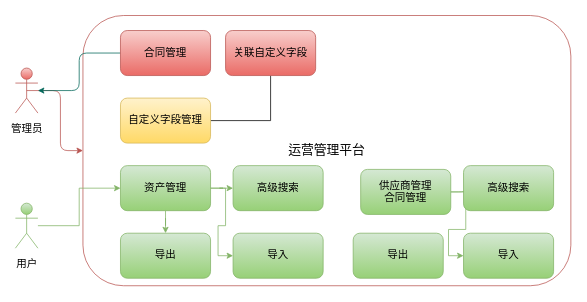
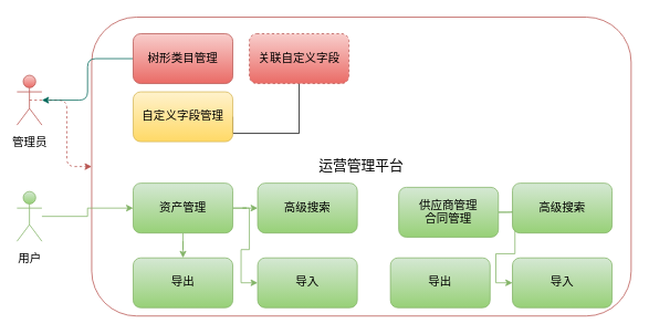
- <mxCell id="6" value="合同管理" style="rounded=1;whiteSpace=wrap;html=1;hachureGap=4;fontFamily=Architects Daughter;fontSource=https%3A%2F%2Ffonts.googleapis.com%2Fcss%3Ffamily%3DArchitects%2BDaughter;fontSize=14;fillColor=#f8cecc;strokeColor=#b85450;gradientColor=#ea6b66;" parent="1" vertex="1"><mxGeometry x="160" y="40" width="120" height="60" as="geometry" /></mxCell>
+ <mxCell id="6" value="树形类目管理" style="rounded=1;whiteSpace=wrap;html=1;hachureGap=4;fontFamily=Architects Daughter;fontSource=https%3A%2F%2Ffonts.googleapis.com%2Fcss%3Ffamily%3DArchitects%2BDaughter;fontSize=14;fillColor=#f8cecc;strokeColor=#b85450;gradientColor=#ea6b66;" parent="1" vertex="1"><mxGeometry x="160" y="40" width="120" height="60" as="geometry" /></mxCell>
- <mxCell id="8" value="关联自定义字段" style="rounded=1;whiteSpace=wrap;html=1;hachureGap=4;fontFamily=Architects Daughter;fontSource=https%3A%2F%2Ffonts.googleapis.com%2Fcss%3Ffamily%3DArchitects%2BDaughter;fontSize=14;fillColor=#f8cecc;strokeColor=#b85450;gradientColor=#ea6b66;" parent="1" vertex="1"><mxGeometry x="300" y="40" width="120" height="60" as="geometry" /></mxCell>
+ <mxCell id="8" value="关联自定义字段" style="rounded=1;whiteSpace=wrap;html=1;hachureGap=4;fontFamily=Architects Daughter;fontSource=https%3A%2F%2Ffonts.googleapis.com%2Fcss%3Ffamily%3DArchitects%2BDaughter;fontSize=14;fillColor=#f8cecc;strokeColor=#b85450;gradientColor=#ea6b66;dashed=1;" parent="1" vertex="1"><mxGeometry x="300" y="40" width="120" height="60" as="geometry" /></mxCell>
- <mxCell id="9" value="自定义字段管理" style="rounded=1;whiteSpace=wrap;html=1;hachureGap=4;fontFamily=Architects Daughter;fontSource=https%3A%2F%2Ffonts.googleapis.com%2Fcss%3Ffamily%3DArchitects%2BDaughter;fontSize=14;fillColor=#fff2cc;strokeColor=#d6b656;gradientColor=#ffd966;" parent="1" vertex="1"><mxGeometry x="160" y="130" width="120" height="60" as="geometry" /></mxCell>
+ <mxCell id="9" value="自定义字段管理" style="rounded=1;whiteSpace=wrap;html=1;hachureGap=4;fontFamily=Architects Daughter;fontSource=https%3A%2F%2Ffonts.googleapis.com%2Fcss%3Ffamily%3DArchitects%2BDaughter;fontSize=14;fillColor=#fff2cc;strokeColor=#d6b656;gradientColor=#ffd966;" parent="1" vertex="1"><mxGeometry x="160" y="110" width="120" height="60" as="geometry" /></mxCell>
- <mxCell id="2" style="edgeStyle=orthogonalEdgeStyle;rounded=1;hachureGap=4;orthogonalLoop=1;jettySize=auto;html=1;exitX=0.5;exitY=0.5;exitDx=0;exitDy=0;exitPerimeter=0;entryX=0;entryY=0.5;entryDx=0;entryDy=0;fontFamily=Architects Daughter;fontSource=https%3A%2F%2Ffonts.googleapis.com%2Fcss%3Ffamily%3DArchitects%2BDaughter;fontSize=14;fontColor=#5C5C5C;fillColor=#f8cecc;strokeColor=#b85450;gradientColor=#ea6b66;" parent="1" source="3" target="4" edge="1"><mxGeometry relative="1" as="geometry" /></mxCell>
+ <mxCell id="2" style="edgeStyle=orthogonalEdgeStyle;rounded=1;hachureGap=4;orthogonalLoop=1;jettySize=auto;html=1;exitX=0.5;exitY=0.5;exitDx=0;exitDy=0;exitPerimeter=0;entryX=0;entryY=0.5;entryDx=0;entryDy=0;fontFamily=Architects Daughter;fontSource=https%3A%2F%2Ffonts.googleapis.com%2Fcss%3Ffamily%3DArchitects%2BDaughter;fontSize=14;fontColor=#5C5C5C;fillColor=#f8cecc;strokeColor=#b85450;gradientColor=#ea6b66;dashed=1;" parent="1" source="3" target="4" edge="1"><mxGeometry relative="1" as="geometry" /></mxCell>
- <mxCell id="11" value="&lt;font style=&quot;font-size: 14px;&quot;&gt;用户&lt;/font&gt;" style="shape=umlActor;verticalLabelPosition=bottom;verticalAlign=top;html=1;outlineConnect=0;hachureGap=4;fontFamily=Architects Daughter;fontSource=https%3A%2F%2Ffonts.googleapis.com%2Fcss%3Ffamily%3DArchitects%2BDaughter;fontSize=20;labelBackgroundColor=none;fillColor=#d5e8d4;strokeColor=#82b366;gradientColor=#97d077;rounded=1;" parent="1" vertex="1"><mxGeometry x="20" y="270" width="30" height="60" as="geometry" /></mxCell>
+ <mxCell id="11" value="&lt;font style=&quot;font-size: 14px;&quot;&gt;用户&lt;/font&gt;" style="shape=umlActor;verticalLabelPosition=bottom;verticalAlign=top;html=1;outlineConnect=0;hachureGap=4;fontFamily=Architects Daughter;fontSource=https%3A%2F%2Ffonts.googleapis.com%2Fcss%3Ffamily%3DArchitects%2BDaughter;fontSize=20;labelBackgroundColor=none;fillColor=#d5e8d4;strokeColor=#82b366;gradientColor=#97d077;rounded=1;" parent="1" vertex="1"><mxGeometry x="20" y="230" width="30" height="60" as="geometry" /></mxCell>
